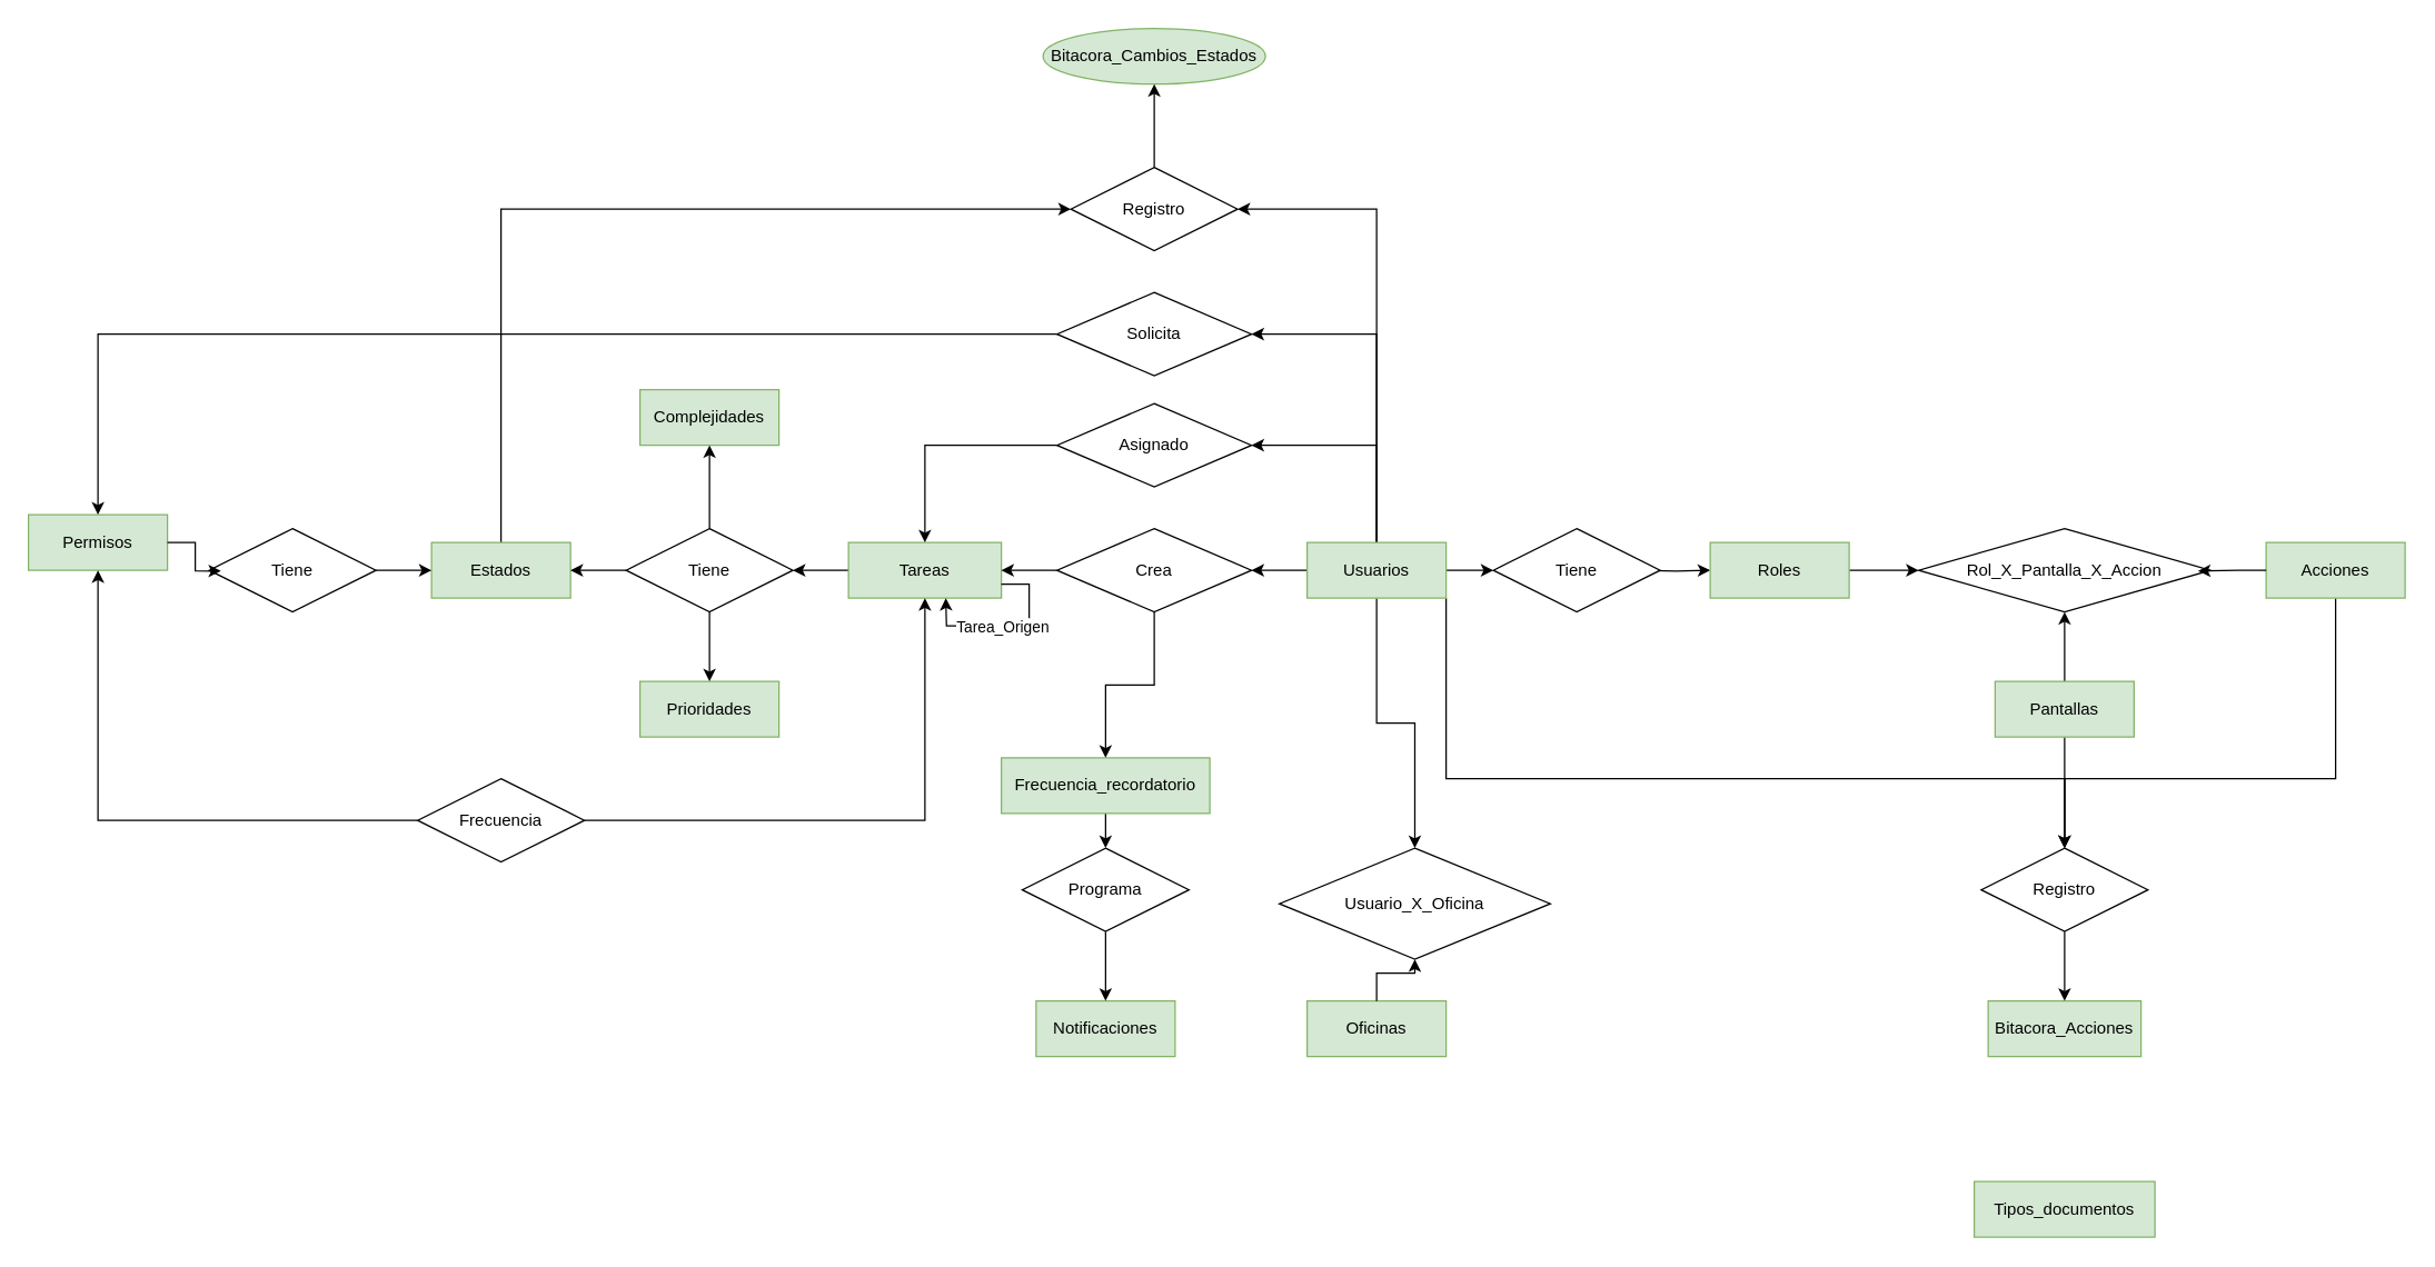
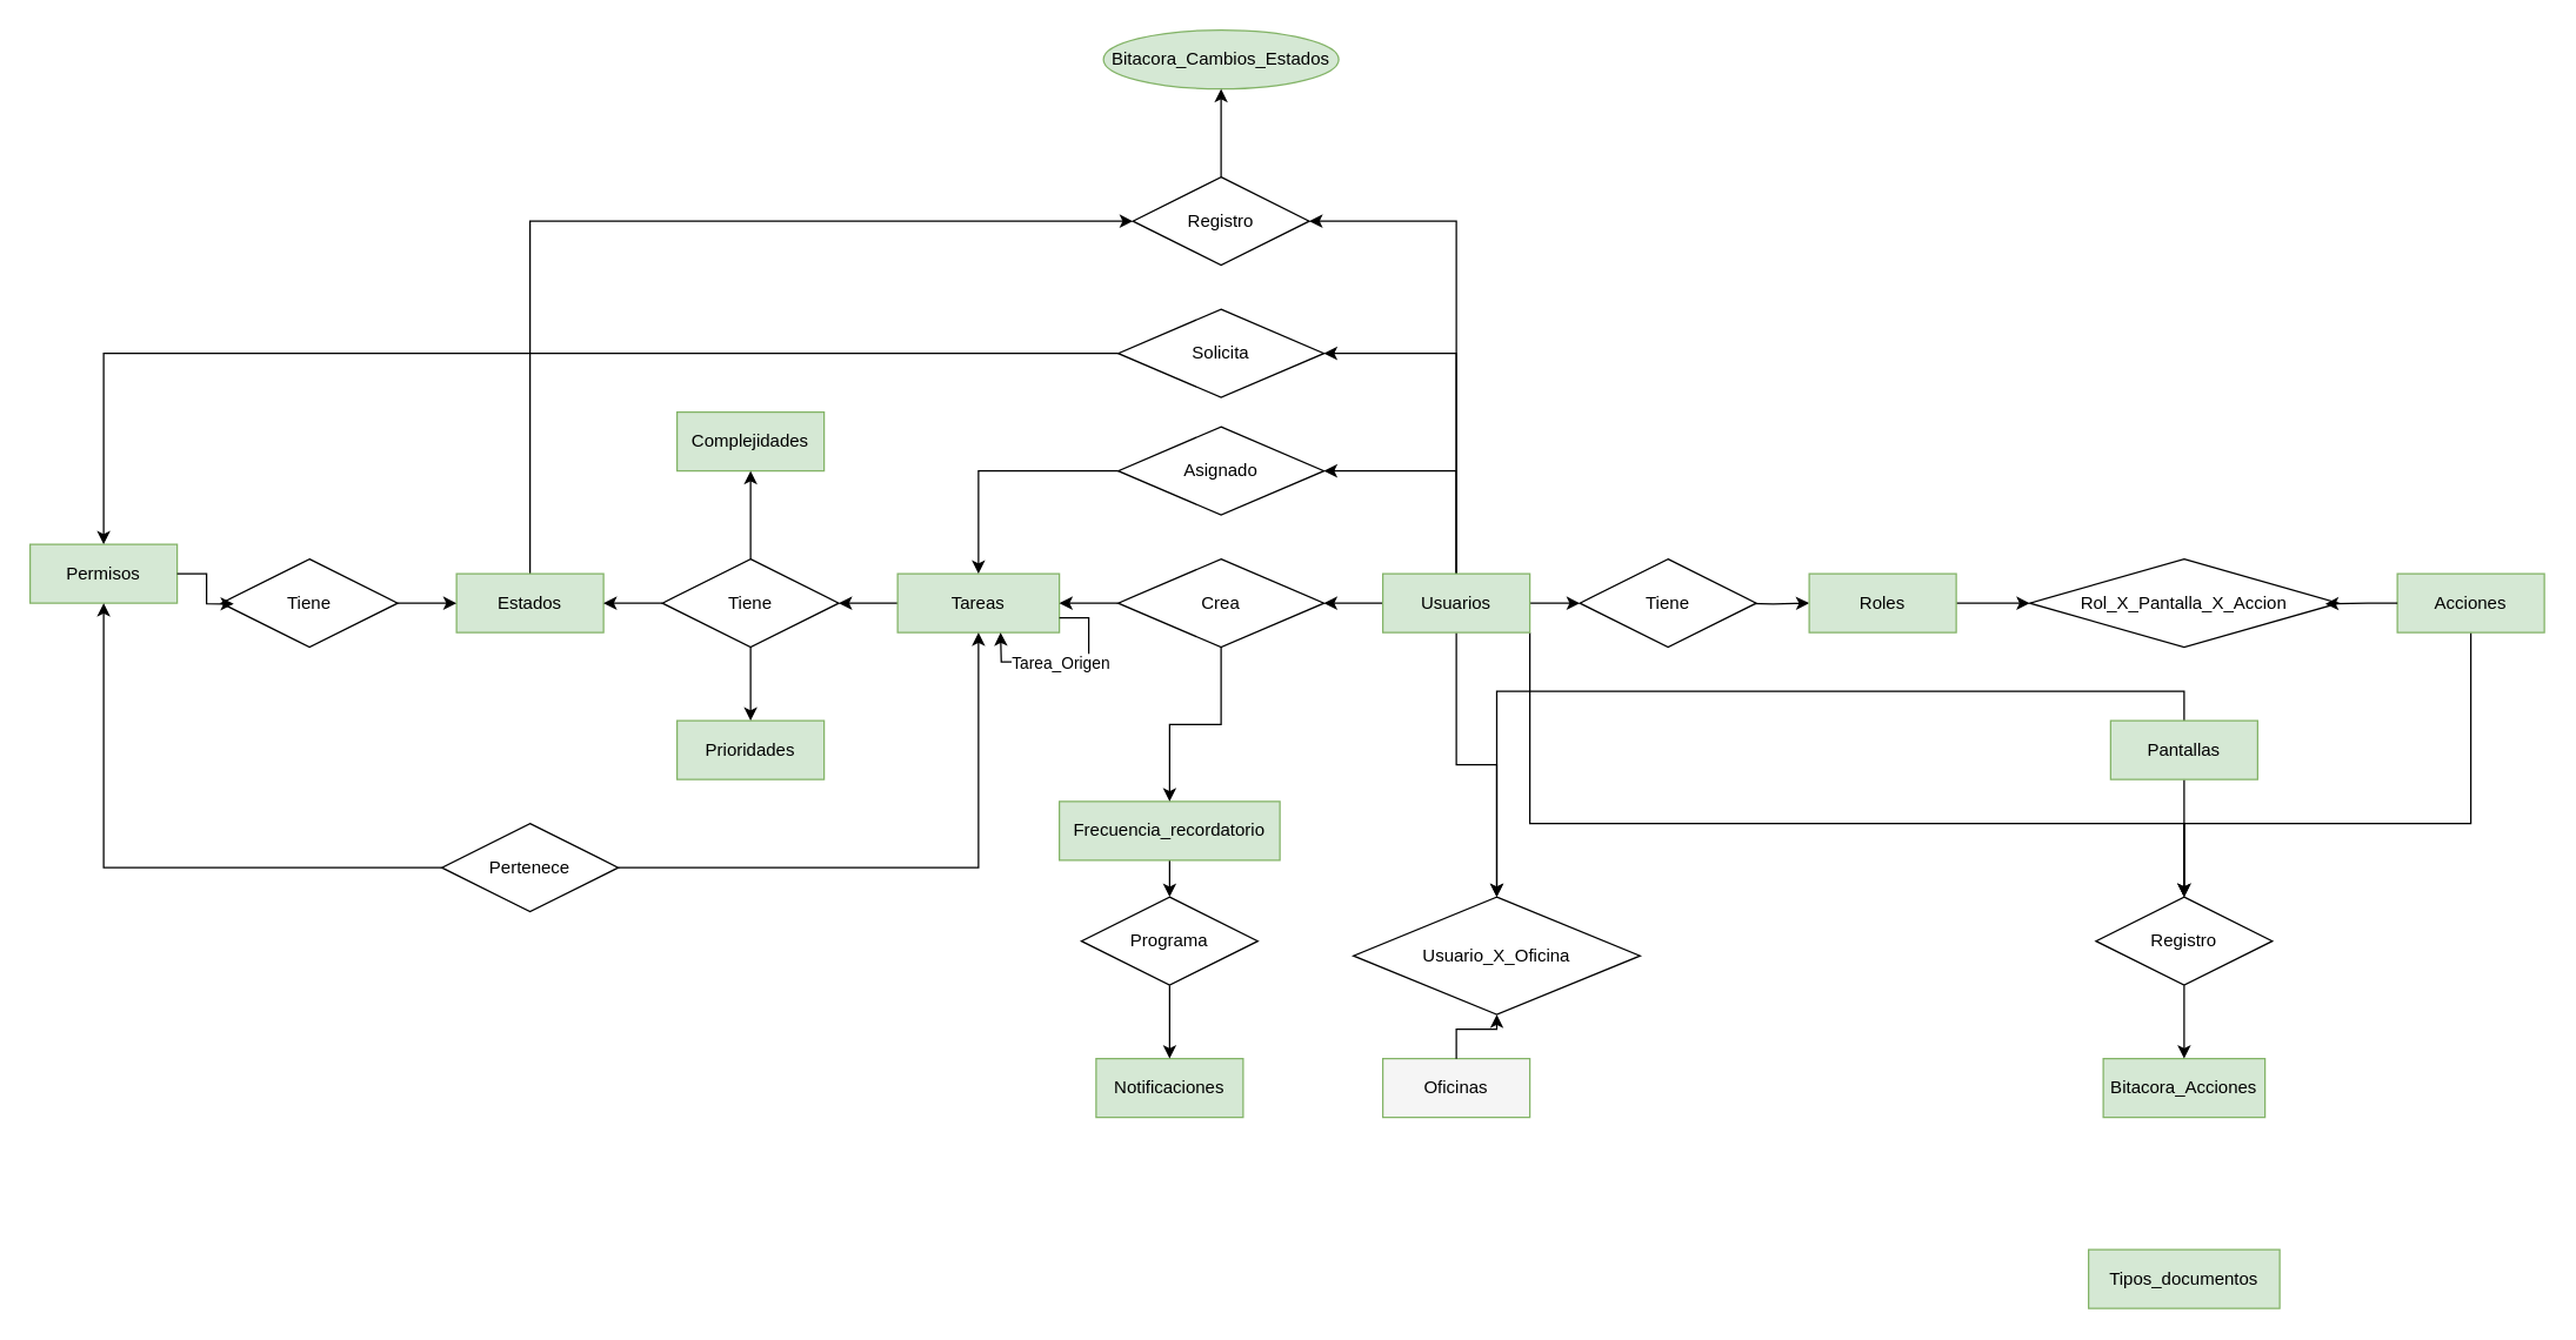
- <mxCell id="37" style="edgeStyle=orthogonalEdgeStyle;rounded=0;orthogonalLoop=1;jettySize=auto;html=1;exitX=0.5;exitY=0;exitDx=0;exitDy=0;entryX=0.5;entryY=1;entryDx=0;entryDy=0;" edge="1" parent="1" source="39" target="42"><mxGeometry relative="1" as="geometry" /></mxCell>
+ <mxCell id="37" style="edgeStyle=orthogonalEdgeStyle;rounded=0;orthogonalLoop=1;jettySize=auto;html=1;exitX=0.5;exitY=0;exitDx=0;exitDy=0;" edge="1" parent="1" source="39" target="61"><mxGeometry relative="1" as="geometry" /></mxCell>
- <mxCell id="49" value="Frecuencia" style="shape=rhombus;perimeter=rhombusPerimeter;whiteSpace=wrap;html=1;align=center;" vertex="1" parent="1"><mxGeometry x="300" y="560" width="120" height="60" as="geometry" /></mxCell>
+ <mxCell id="49" value="Pertenece" style="shape=rhombus;perimeter=rhombusPerimeter;whiteSpace=wrap;html=1;align=center;" vertex="1" parent="1"><mxGeometry x="300" y="560" width="120" height="60" as="geometry" /></mxCell>
- <mxCell id="16" value="Oficinas" style="whiteSpace=wrap;html=1;align=center;fillColor=#d5e8d4;strokeColor=#82b366;" vertex="1" parent="1"><mxGeometry x="940" y="720" width="100" height="40" as="geometry" /></mxCell>
+ <mxCell id="16" value="Oficinas" style="whiteSpace=wrap;html=1;align=center;fillColor=#f5f5f5;strokeColor=#82b366;" vertex="1" parent="1"><mxGeometry x="940" y="720" width="100" height="40" as="geometry" /></mxCell>
